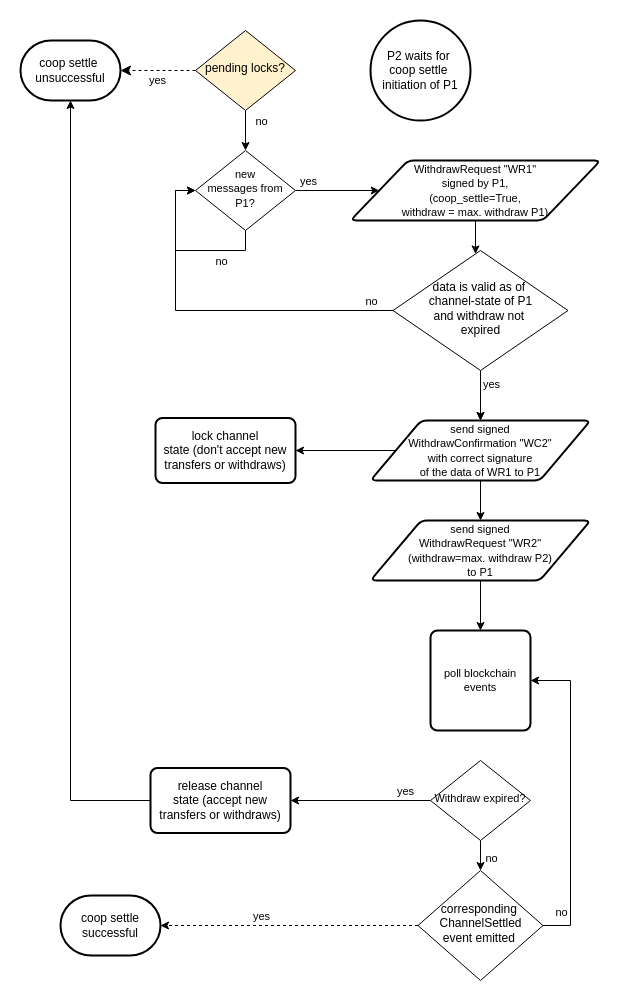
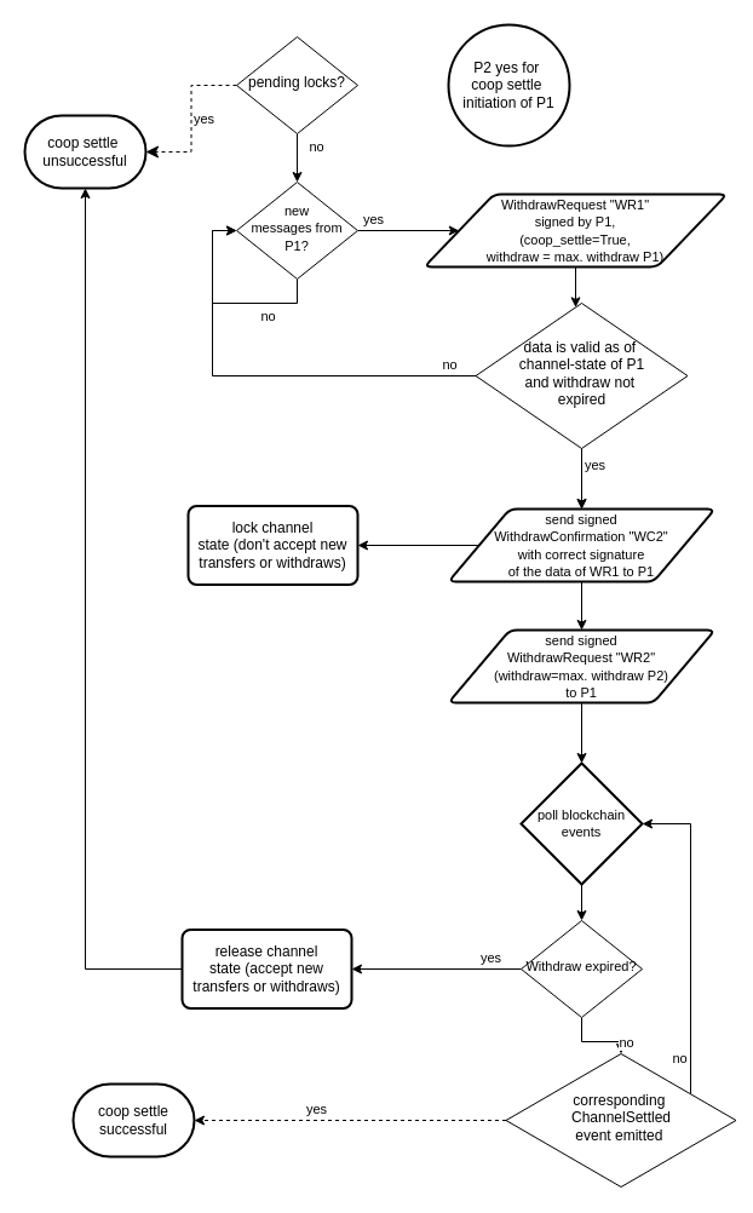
- <mxCell id="29" value="&lt;font style=&quot;font-size: 12px&quot;&gt;coop settle&amp;nbsp;&lt;br&gt;unsuccessful&lt;/font&gt;" style="strokeWidth=2;html=1;shape=mxgraph.flowchart.terminator;whiteSpace=wrap;fontSize=11;" parent="1" vertex="1"><mxGeometry x="20" y="40" width="100" height="60" as="geometry" /></mxCell>
+ <mxCell id="29" value="&lt;font style=&quot;font-size: 12px&quot;&gt;coop settle&amp;nbsp;&lt;br&gt;unsuccessful&lt;/font&gt;" style="strokeWidth=2;html=1;shape=mxgraph.flowchart.terminator;whiteSpace=wrap;fontSize=11;" parent="1" vertex="1"><mxGeometry x="20" y="95" width="100" height="60" as="geometry" /></mxCell>
- <mxCell id="5" value="pending locks?" style="rhombus;whiteSpace=wrap;html=1;shadow=0;fontFamily=Helvetica;fontSize=12;align=center;strokeWidth=1;spacing=6;spacingTop=-4;fillColor=#fff2cc;" parent="1" vertex="1"><mxGeometry x="195" y="30" width="100" height="80" as="geometry" /></mxCell>
+ <mxCell id="5" value="pending locks?" style="rhombus;whiteSpace=wrap;html=1;shadow=0;fontFamily=Helvetica;fontSize=12;align=center;strokeWidth=1;spacing=6;spacingTop=-4;" parent="1" vertex="1"><mxGeometry x="195" y="30" width="100" height="80" as="geometry" /></mxCell>
- <mxCell id="31" value="P2 waits for&amp;nbsp;&lt;br&gt;coop settle&amp;nbsp;&lt;br&gt;initiation of P1" style="strokeWidth=2;html=1;shape=mxgraph.flowchart.start_2;whiteSpace=wrap;fontSize=12;" parent="1" vertex="1"><mxGeometry x="370" y="20" width="100" height="100" as="geometry" /></mxCell>
+ <mxCell id="31" value="P2 yes for&amp;nbsp;&lt;br&gt;coop settle&amp;nbsp;&lt;br&gt;initiation of P1" style="strokeWidth=2;html=1;shape=mxgraph.flowchart.start_2;whiteSpace=wrap;fontSize=12;" parent="1" vertex="1"><mxGeometry x="370" y="20" width="100" height="100" as="geometry" /></mxCell>
- <mxCell id="28" value="poll blockchain events" style="rounded=1;whiteSpace=wrap;html=1;absoluteArcSize=1;arcSize=14;strokeWidth=2;fontSize=11;" parent="1" vertex="1"><mxGeometry x="430" y="630" width="100" height="100" as="geometry" /></mxCell>
+ <mxCell id="28" value="poll blockchain events" style="rhombus;whiteSpace=wrap;html=1;absoluteArcSize=1;arcSize=14;strokeWidth=2;fontSize=11;" parent="1" vertex="1"><mxGeometry x="430" y="630" width="100" height="100" as="geometry" /></mxCell>
+ <mxCell id="27" style="edgeStyle=orthogonalEdgeStyle;rounded=0;orthogonalLoop=1;jettySize=auto;html=1;" edge="1" parent="1" source="28" target="38"><mxGeometry relative="1" as="geometry" /></mxCell>
- <mxCell id="26" value="corresponding&amp;nbsp;&lt;br&gt;ChannelSettled&lt;br&gt;event emitted&amp;nbsp;" style="rhombus;whiteSpace=wrap;html=1;shadow=0;fontFamily=Helvetica;fontSize=12;align=center;strokeWidth=1;spacing=6;spacingTop=-4;" parent="1" vertex="1"><mxGeometry x="417.5" y="870" width="125" height="110" as="geometry" /></mxCell>
+ <mxCell id="26" value="corresponding&amp;nbsp;&lt;br&gt;ChannelSettled&lt;br&gt;event emitted&amp;nbsp;" style="rhombus;whiteSpace=wrap;html=1;shadow=0;fontFamily=Helvetica;fontSize=12;align=center;strokeWidth=1;spacing=6;spacingTop=-4;" parent="1" vertex="1"><mxGeometry x="417.5" y="870" width="190" height="110" as="geometry" /></mxCell>
